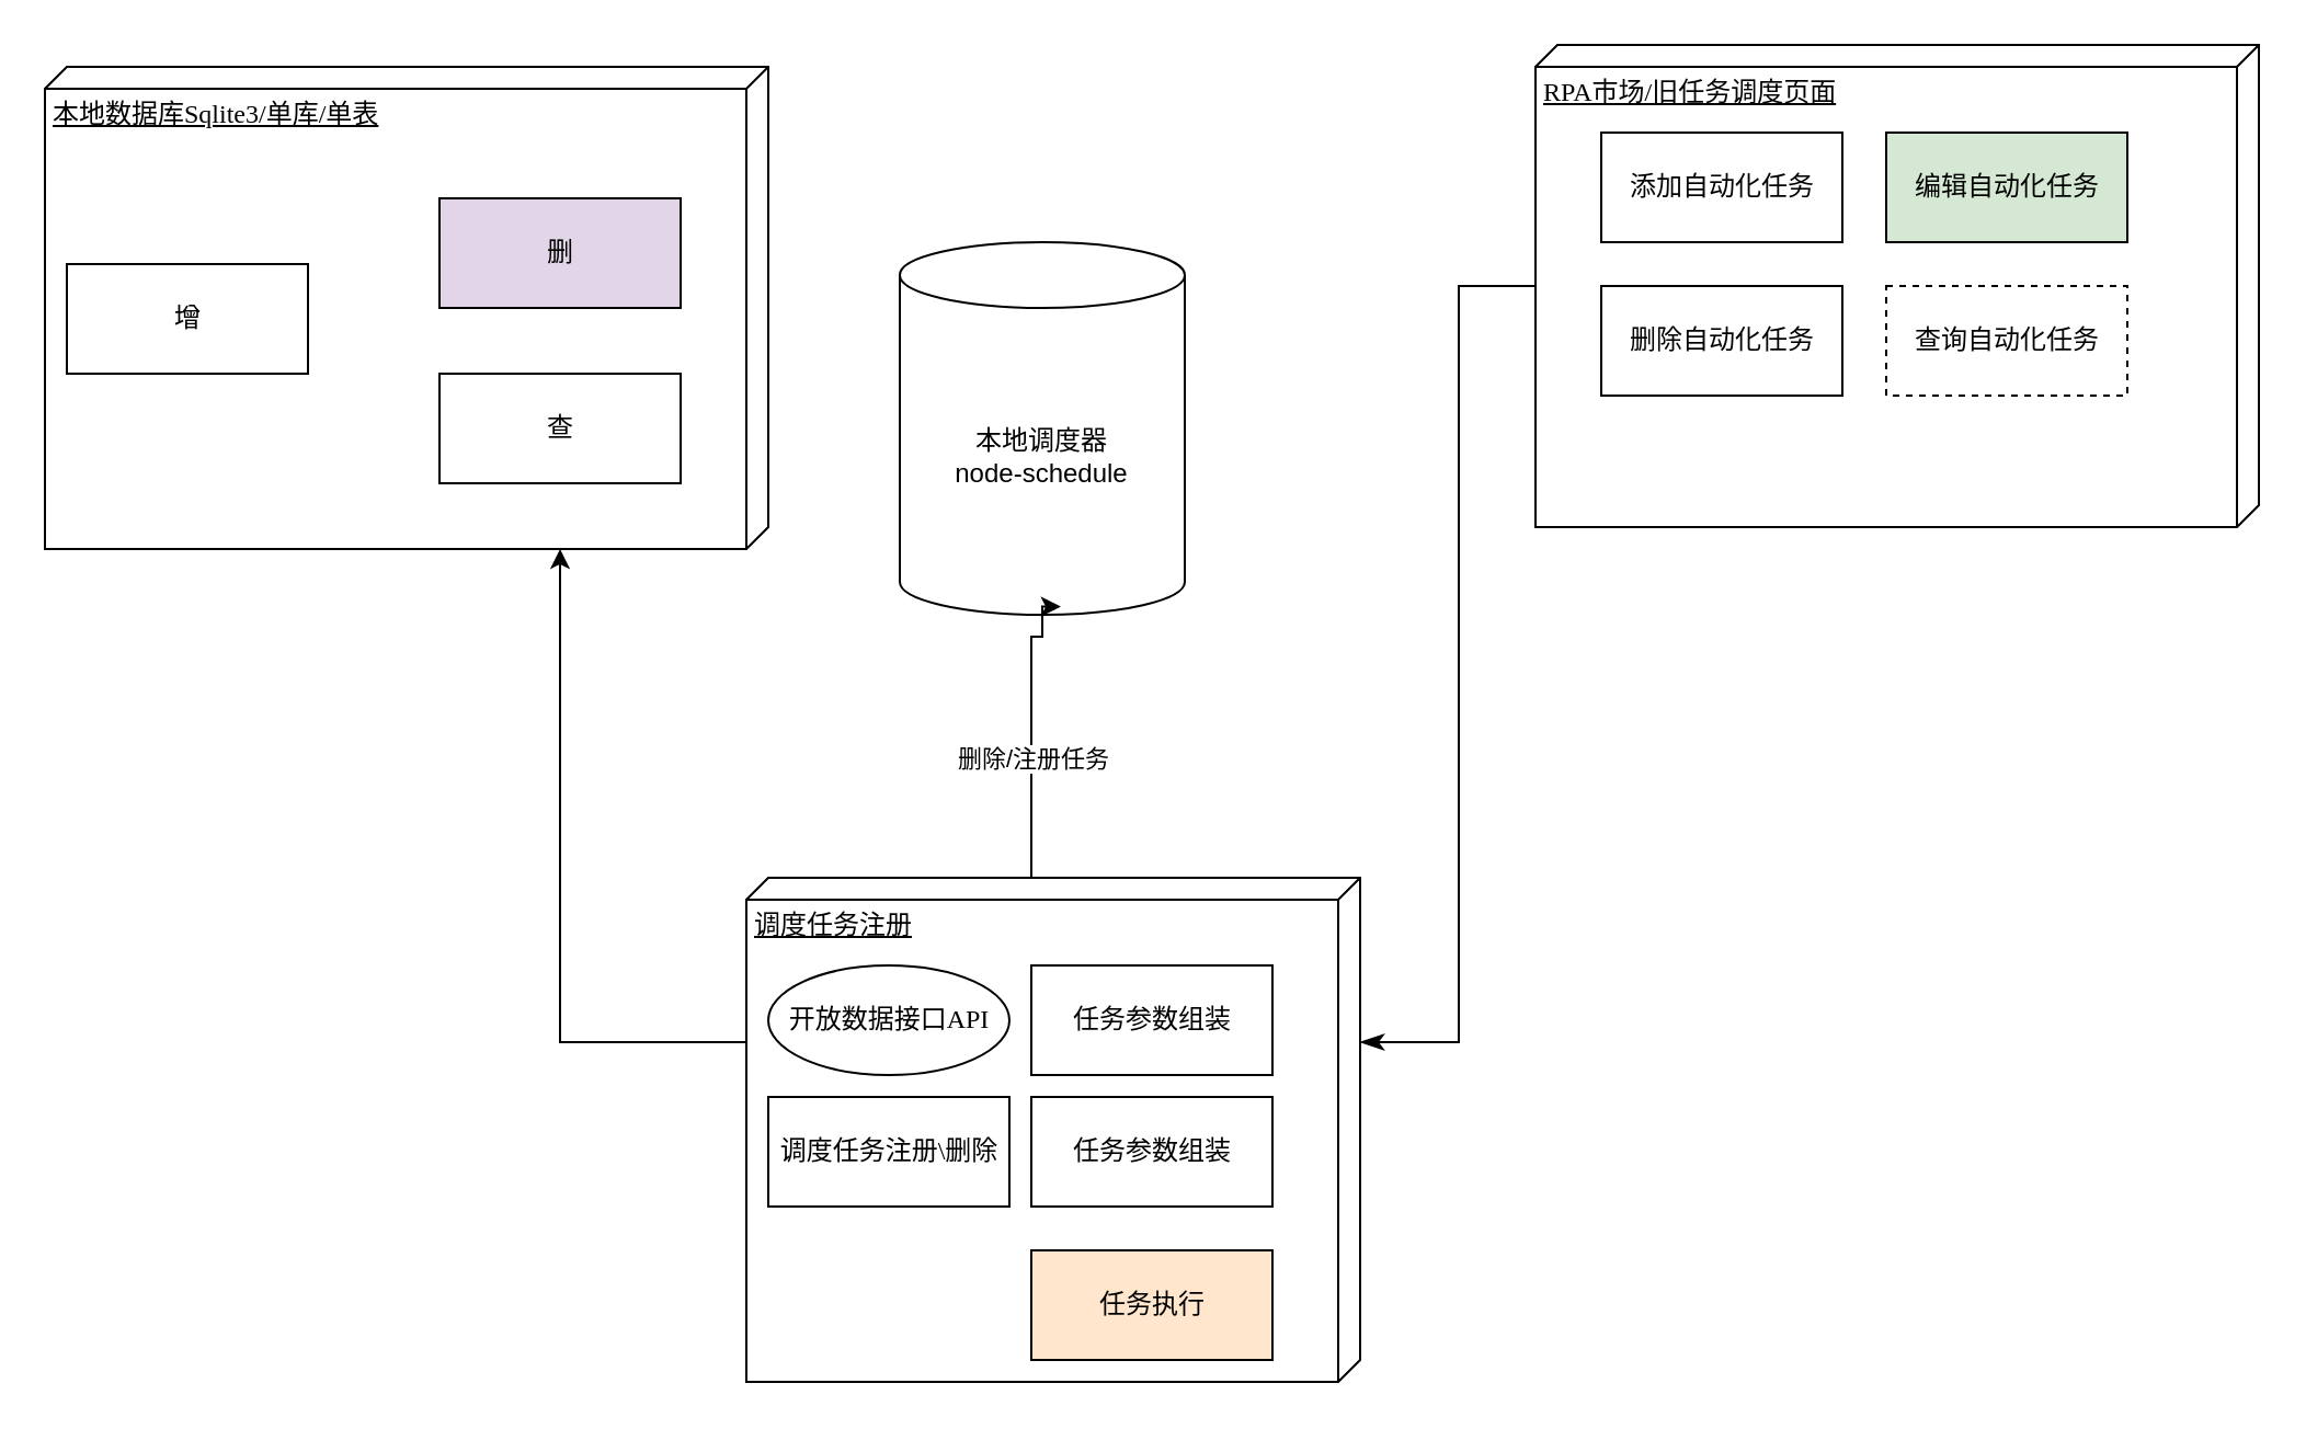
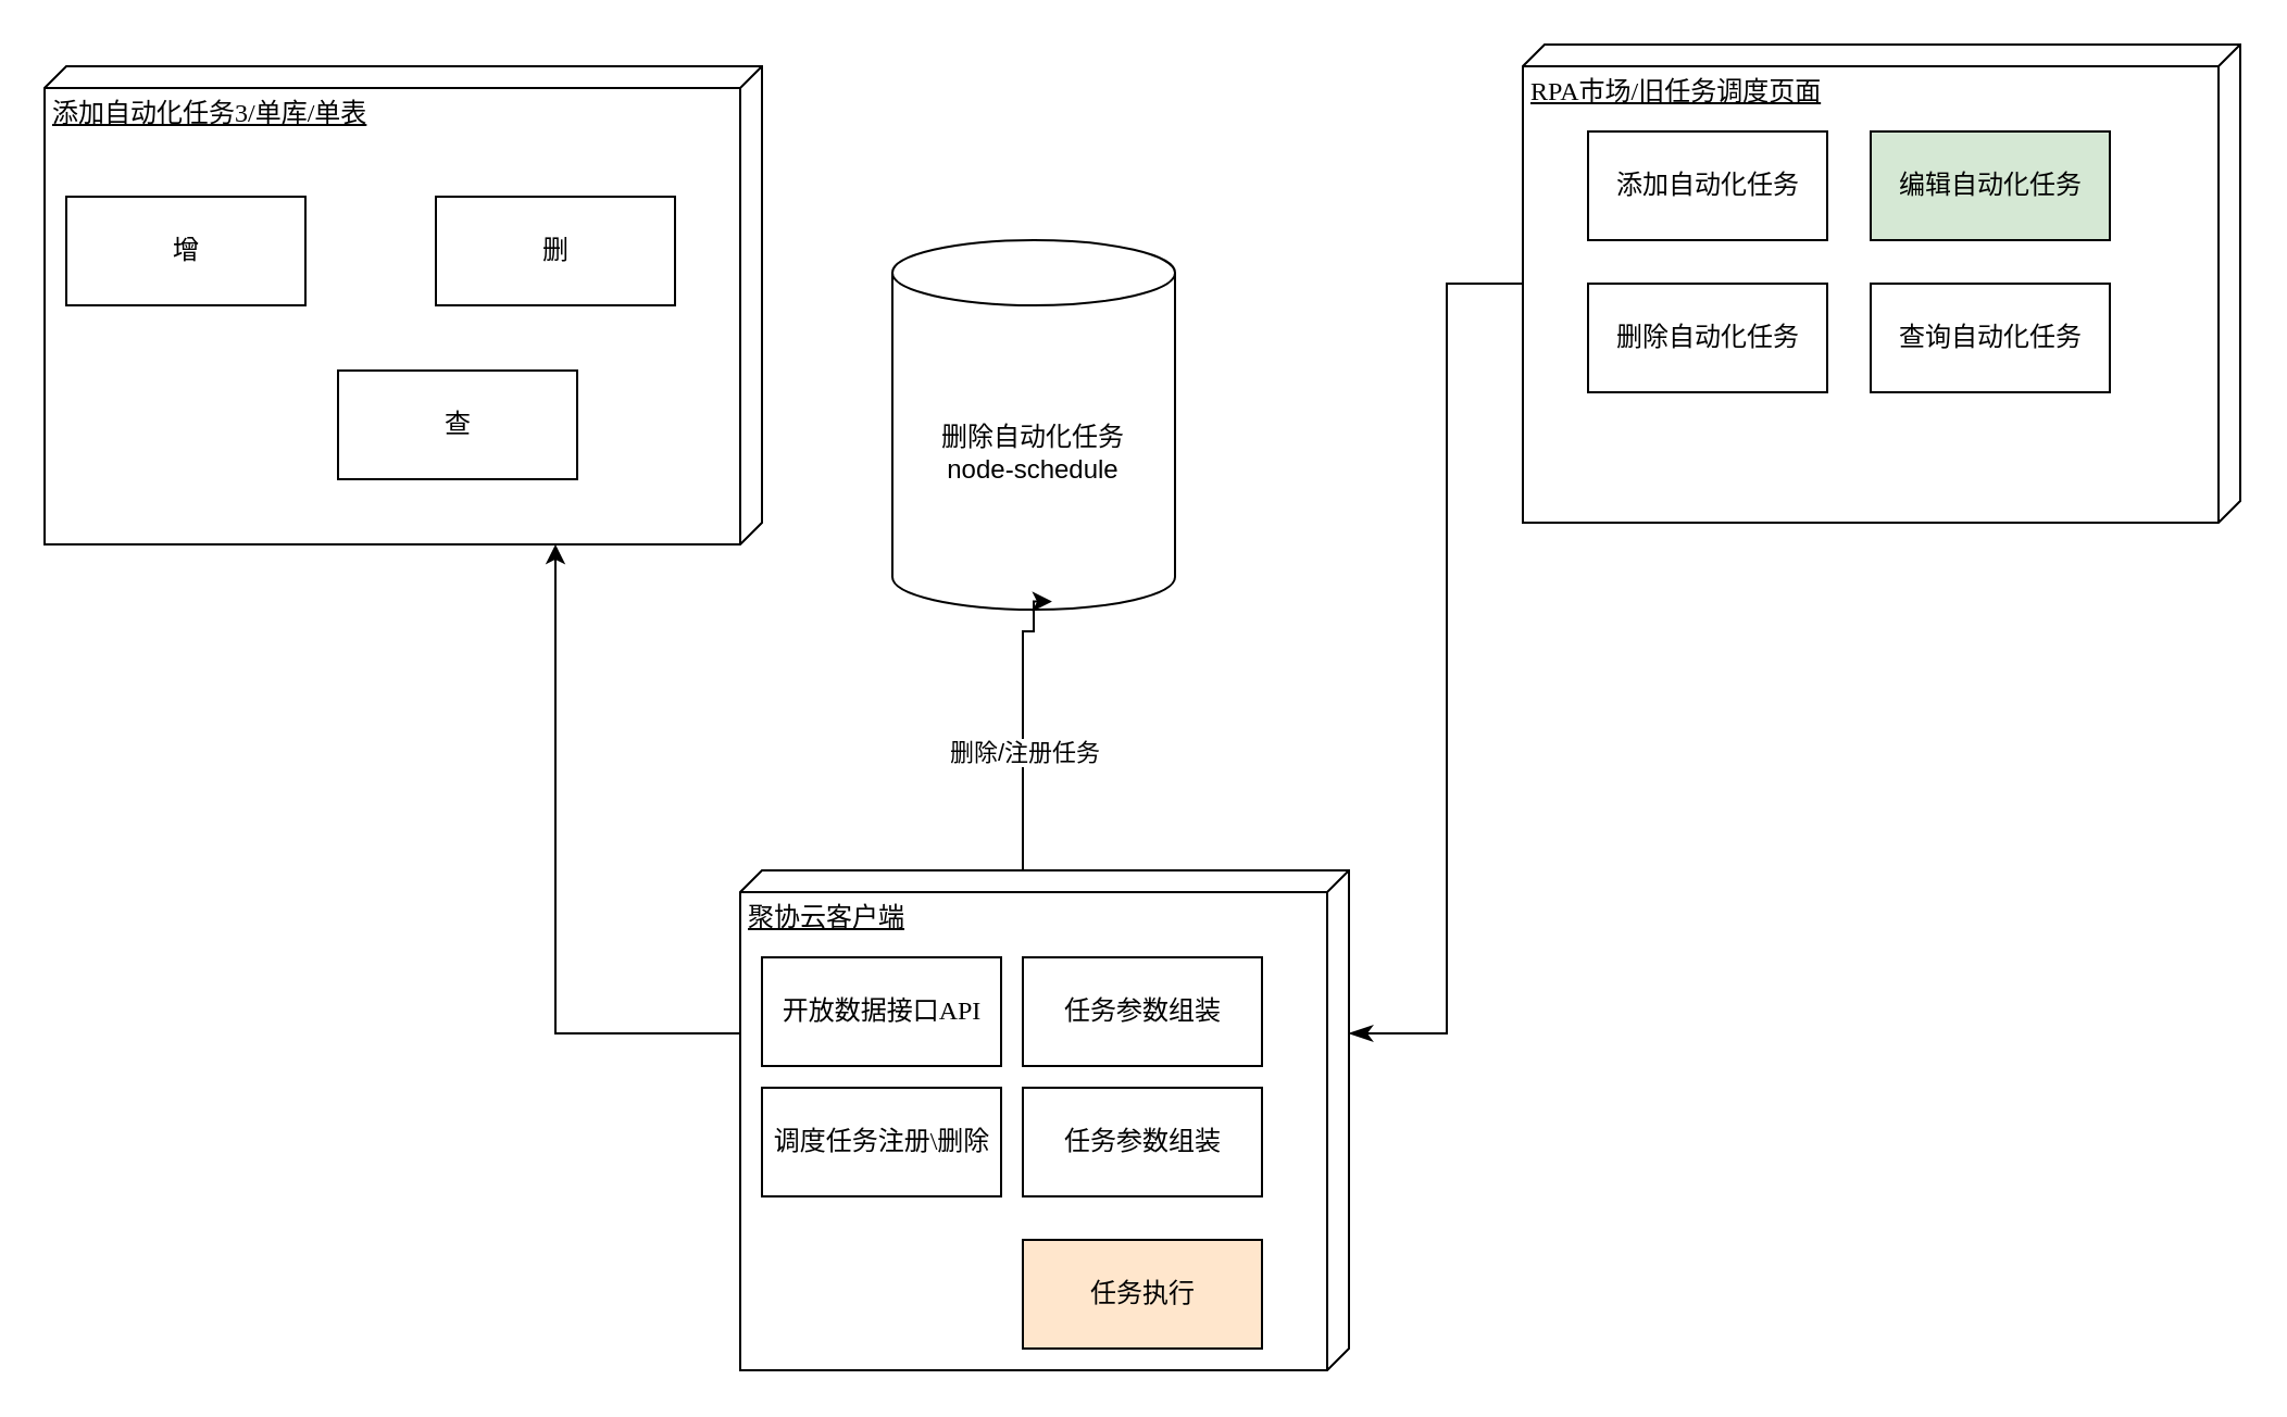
- <mxCell id="2" value="本地数据库Sqlite3/单库/单表" style="verticalAlign=top;align=left;spacingTop=8;spacingLeft=2;spacingRight=12;shape=cube;size=10;direction=south;fontStyle=4;html=1;rounded=0;shadow=0;comic=0;labelBackgroundColor=none;strokeWidth=1;fontFamily=Verdana;fontSize=12" parent="1" vertex="1"><mxGeometry x="20" y="30" width="330" height="220" as="geometry" /></mxCell>
+ <mxCell id="2" value="添加自动化任务3/单库/单表" style="verticalAlign=top;align=left;spacingTop=8;spacingLeft=2;spacingRight=12;shape=cube;size=10;direction=south;fontStyle=4;html=1;rounded=0;shadow=0;comic=0;labelBackgroundColor=none;strokeWidth=1;fontFamily=Verdana;fontSize=12" parent="1" vertex="1"><mxGeometry x="20" y="30" width="330" height="220" as="geometry" /></mxCell>
- <mxCell id="13" value="删" style="html=1;rounded=0;shadow=0;comic=0;labelBackgroundColor=none;strokeWidth=1;fontFamily=Verdana;fontSize=12;align=center;fillColor=#e1d5e7;" vertex="1" parent="1"><mxGeometry x="200" y="90" width="110" height="50" as="geometry" /></mxCell>
+ <mxCell id="13" value="删" style="html=1;rounded=0;shadow=0;comic=0;labelBackgroundColor=none;strokeWidth=1;fontFamily=Verdana;fontSize=12;align=center;" vertex="1" parent="1"><mxGeometry x="200" y="90" width="110" height="50" as="geometry" /></mxCell>
- <mxCell id="11" value="增" style="html=1;rounded=0;shadow=0;comic=0;labelBackgroundColor=none;strokeWidth=1;fontFamily=Verdana;fontSize=12;align=center;" vertex="1" parent="1"><mxGeometry x="30" y="120" width="110" height="50" as="geometry" /></mxCell>
+ <mxCell id="11" value="增" style="html=1;rounded=0;shadow=0;comic=0;labelBackgroundColor=none;strokeWidth=1;fontFamily=Verdana;fontSize=12;align=center;" vertex="1" parent="1"><mxGeometry x="30" y="90" width="110" height="50" as="geometry" /></mxCell>
- <mxCell id="10" value="查询自动化任务" style="html=1;rounded=0;shadow=0;comic=0;labelBackgroundColor=none;strokeWidth=1;fontFamily=Verdana;fontSize=12;align=center;dashed=1;" vertex="1" parent="1"><mxGeometry x="860" y="130" width="110" height="50" as="geometry" /></mxCell>
+ <mxCell id="10" value="查询自动化任务" style="html=1;rounded=0;shadow=0;comic=0;labelBackgroundColor=none;strokeWidth=1;fontFamily=Verdana;fontSize=12;align=center;" vertex="1" parent="1"><mxGeometry x="860" y="130" width="110" height="50" as="geometry" /></mxCell>
- <mxCell id="12" value="查" style="html=1;rounded=0;shadow=0;comic=0;labelBackgroundColor=none;strokeWidth=1;fontFamily=Verdana;fontSize=12;align=center;" vertex="1" parent="1"><mxGeometry x="200" y="170" width="110" height="50" as="geometry" /></mxCell>
+ <mxCell id="12" value="查" style="html=1;rounded=0;shadow=0;comic=0;labelBackgroundColor=none;strokeWidth=1;fontFamily=Verdana;fontSize=12;align=center;" vertex="1" parent="1"><mxGeometry x="155" y="170" width="110" height="50" as="geometry" /></mxCell>
- <mxCell id="14" value="本地调度器&lt;br&gt;node-schedule" style="shape=cylinder3;whiteSpace=wrap;html=1;boundedLbl=1;backgroundOutline=1;size=15;" vertex="1" parent="1"><mxGeometry x="410" y="110" width="130" height="170" as="geometry" /></mxCell>
+ <mxCell id="14" value="删除自动化任务&lt;br&gt;node-schedule" style="shape=cylinder3;whiteSpace=wrap;html=1;boundedLbl=1;backgroundOutline=1;size=15;" vertex="1" parent="1"><mxGeometry x="410" y="110" width="130" height="170" as="geometry" /></mxCell>
- <mxCell id="4" value="调度任务注册&lt;div&gt;&lt;br&gt;&lt;/div&gt;" style="verticalAlign=top;align=left;spacingTop=8;spacingLeft=2;spacingRight=12;shape=cube;size=10;direction=south;fontStyle=4;html=1;rounded=0;shadow=0;comic=0;labelBackgroundColor=none;strokeWidth=1;fontFamily=Verdana;fontSize=12" parent="1" vertex="1"><mxGeometry x="340" y="400" width="280" height="230" as="geometry" /></mxCell>
+ <mxCell id="4" value="聚协云客户端&lt;div&gt;&lt;br&gt;&lt;/div&gt;" style="verticalAlign=top;align=left;spacingTop=8;spacingLeft=2;spacingRight=12;shape=cube;size=10;direction=south;fontStyle=4;html=1;rounded=0;shadow=0;comic=0;labelBackgroundColor=none;strokeWidth=1;fontFamily=Verdana;fontSize=12" parent="1" vertex="1"><mxGeometry x="340" y="400" width="280" height="230" as="geometry" /></mxCell>
- <mxCell id="17" value="开放数据接口API" style="ellipse;html=1;shadow=0;comic=0;labelBackgroundColor=none;strokeWidth=1;fontFamily=Verdana;fontSize=12;align=center;" vertex="1" parent="1"><mxGeometry x="350" y="440" width="110" height="50" as="geometry" /></mxCell>
+ <mxCell id="17" value="开放数据接口API" style="html=1;rounded=0;shadow=0;comic=0;labelBackgroundColor=none;strokeWidth=1;fontFamily=Verdana;fontSize=12;align=center;" vertex="1" parent="1"><mxGeometry x="350" y="440" width="110" height="50" as="geometry" /></mxCell>
